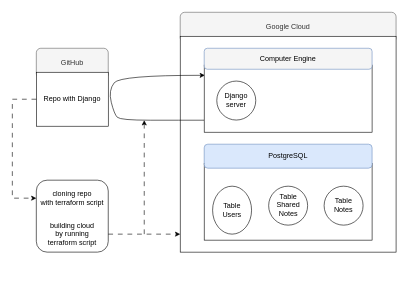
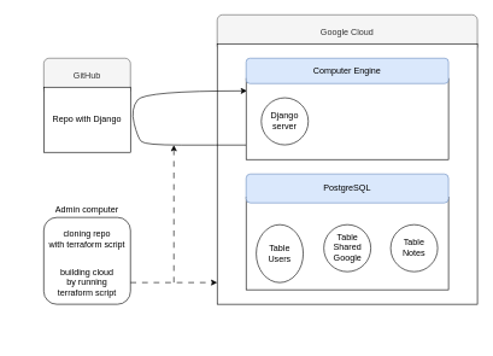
- <mxCell id="11" value="Computer Engine" style="rounded=1;whiteSpace=wrap;html=1;align=center;fillColor=#f5f5f5;strokeColor=#6c8ebf;movable=1;resizable=1;rotatable=1;deletable=1;editable=1;locked=0;connectable=1;" parent="8" vertex="1"><mxGeometry x="160" width="280" height="35" as="geometry" /></mxCell>
+ <mxCell id="11" value="Computer Engine" style="rounded=1;whiteSpace=wrap;html=1;align=center;fillColor=#dae8fc;strokeColor=#6c8ebf;movable=1;resizable=1;rotatable=1;deletable=1;editable=1;locked=0;connectable=1;" parent="8" vertex="1"><mxGeometry x="160" width="280" height="35" as="geometry" /></mxCell>
+ <mxCell id="23" value="Admin computer" style="text;html=1;align=center;verticalAlign=middle;whiteSpace=wrap;rounded=0;" parent="21" vertex="1"><mxGeometry y="20" width="120" height="20" as="geometry" /></mxCell>
- <mxCell id="27" value="" style="endArrow=classic;html=1;rounded=0;exitX=0;exitY=0.5;exitDx=0;exitDy=0;entryX=0;entryY=0.5;entryDx=0;entryDy=0;dashed=1;dashPattern=8 8;" parent="1" source="4" target="25" edge="1"><mxGeometry width="50" height="50" relative="1" as="geometry"><mxPoint x="90" y="300" as="sourcePoint" /><mxPoint x="140" y="250" as="targetPoint" /><Array as="points"><mxPoint x="20" y="165" /><mxPoint x="20" y="330" /></Array></mxGeometry></mxCell>
- <mxCell id="19" value="Table&lt;div&gt;Shared&lt;/div&gt;&lt;div&gt;Notes&lt;/div&gt;" style="ellipse;whiteSpace=wrap;html=1;aspect=fixed;" parent="15" vertex="1"><mxGeometry x="267.5" y="69.999" width="65" height="65" as="geometry" /></mxCell>
+ <mxCell id="19" value="Table&lt;div&gt;Shared&lt;/div&gt;&lt;div&gt;Google&lt;/div&gt;" style="ellipse;whiteSpace=wrap;html=1;aspect=fixed;" parent="15" vertex="1"><mxGeometry x="267.5" y="69.999" width="65" height="65" as="geometry" /></mxCell>
